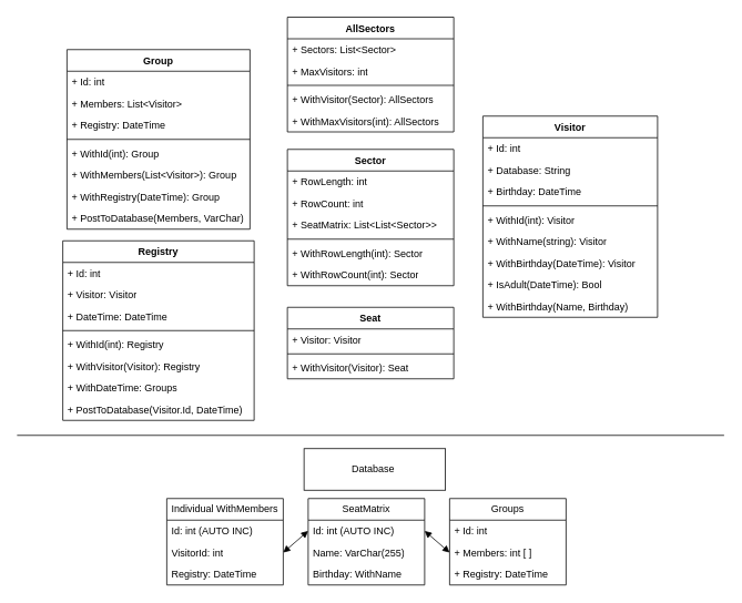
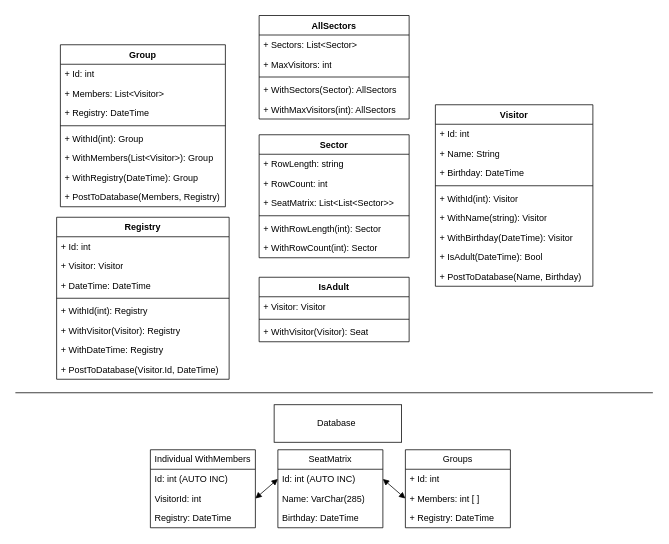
- <mxCell id="13" value="+ WithVisitor(Sector): AllSectors" style="text;strokeColor=none;fillColor=none;align=left;verticalAlign=top;spacingLeft=4;spacingRight=4;overflow=hidden;rotatable=0;points=[[0,0.5],[1,0.5]];portConstraint=eastwest;whiteSpace=wrap;html=1;" parent="9" vertex="1"><mxGeometry y="86" width="200" height="26" as="geometry" /></mxCell>
+ <mxCell id="13" value="+ WithSectors(Sector): AllSectors" style="text;strokeColor=none;fillColor=none;align=left;verticalAlign=top;spacingLeft=4;spacingRight=4;overflow=hidden;rotatable=0;points=[[0,0.5],[1,0.5]];portConstraint=eastwest;whiteSpace=wrap;html=1;" parent="9" vertex="1"><mxGeometry y="86" width="200" height="26" as="geometry" /></mxCell>
- <mxCell id="21" value="+ Database: String" style="text;strokeColor=none;fillColor=none;align=left;verticalAlign=top;spacingLeft=4;spacingRight=4;overflow=hidden;rotatable=0;points=[[0,0.5],[1,0.5]];portConstraint=eastwest;whiteSpace=wrap;html=1;" parent="19" vertex="1"><mxGeometry y="52" width="210" height="26" as="geometry" /></mxCell>
+ <mxCell id="21" value="+ Name: String" style="text;strokeColor=none;fillColor=none;align=left;verticalAlign=top;spacingLeft=4;spacingRight=4;overflow=hidden;rotatable=0;points=[[0,0.5],[1,0.5]];portConstraint=eastwest;whiteSpace=wrap;html=1;" parent="19" vertex="1"><mxGeometry y="52" width="210" height="26" as="geometry" /></mxCell>
- <mxCell id="3" value="+ RowLength: int" style="text;strokeColor=none;fillColor=none;align=left;verticalAlign=top;spacingLeft=4;spacingRight=4;overflow=hidden;rotatable=0;points=[[0,0.5],[1,0.5]];portConstraint=eastwest;whiteSpace=wrap;html=1;" parent="2" vertex="1"><mxGeometry y="26" width="200" height="26" as="geometry" /></mxCell>
+ <mxCell id="3" value="+ RowLength: string" style="text;strokeColor=none;fillColor=none;align=left;verticalAlign=top;spacingLeft=4;spacingRight=4;overflow=hidden;rotatable=0;points=[[0,0.5],[1,0.5]];portConstraint=eastwest;whiteSpace=wrap;html=1;" parent="2" vertex="1"><mxGeometry y="26" width="200" height="26" as="geometry" /></mxCell>
- <mxCell id="53" value="+ PostToDatabase(Members, VarChar)" style="text;strokeColor=none;fillColor=none;align=left;verticalAlign=top;spacingLeft=4;spacingRight=4;overflow=hidden;rotatable=0;points=[[0,0.5],[1,0.5]];portConstraint=eastwest;whiteSpace=wrap;html=1;" vertex="1" parent="45"><mxGeometry y="190" width="220" height="26" as="geometry" /></mxCell>
+ <mxCell id="53" value="+ PostToDatabase(Members, Registry)" style="text;strokeColor=none;fillColor=none;align=left;verticalAlign=top;spacingLeft=4;spacingRight=4;overflow=hidden;rotatable=0;points=[[0,0.5],[1,0.5]];portConstraint=eastwest;whiteSpace=wrap;html=1;" vertex="1" parent="45"><mxGeometry y="190" width="220" height="26" as="geometry" /></mxCell>
- <mxCell id="28" value="+ WithBirthday(Name, Birthday)" style="text;strokeColor=none;fillColor=none;align=left;verticalAlign=top;spacingLeft=4;spacingRight=4;overflow=hidden;rotatable=0;points=[[0,0.5],[1,0.5]];portConstraint=eastwest;whiteSpace=wrap;html=1;" vertex="1" parent="19"><mxGeometry y="216" width="210" height="26" as="geometry" /></mxCell>
+ <mxCell id="28" value="+ PostToDatabase(Name, Birthday)" style="text;strokeColor=none;fillColor=none;align=left;verticalAlign=top;spacingLeft=4;spacingRight=4;overflow=hidden;rotatable=0;points=[[0,0.5],[1,0.5]];portConstraint=eastwest;whiteSpace=wrap;html=1;" vertex="1" parent="19"><mxGeometry y="216" width="210" height="26" as="geometry" /></mxCell>
- <mxCell id="15" value="Seat" style="swimlane;fontStyle=1;align=center;verticalAlign=top;childLayout=stackLayout;horizontal=1;startSize=26;horizontalStack=0;resizeParent=1;resizeParentMax=0;resizeLast=0;collapsible=1;marginBottom=0;whiteSpace=wrap;html=1;" parent="1" vertex="1"><mxGeometry x="345" y="369" width="200" height="86" as="geometry" /></mxCell>
+ <mxCell id="15" value="IsAdult" style="swimlane;fontStyle=1;align=center;verticalAlign=top;childLayout=stackLayout;horizontal=1;startSize=26;horizontalStack=0;resizeParent=1;resizeParentMax=0;resizeLast=0;collapsible=1;marginBottom=0;whiteSpace=wrap;html=1;" parent="1" vertex="1"><mxGeometry x="345" y="369" width="200" height="86" as="geometry" /></mxCell>
- <mxCell id="61" value="+ WithDateTime:&amp;nbsp;Groups" style="text;strokeColor=none;fillColor=none;align=left;verticalAlign=top;spacingLeft=4;spacingRight=4;overflow=hidden;rotatable=0;points=[[0,0.5],[1,0.5]];portConstraint=eastwest;whiteSpace=wrap;html=1;" vertex="1" parent="54"><mxGeometry y="164" width="230" height="26" as="geometry" /></mxCell>
+ <mxCell id="61" value="+ WithDateTime:&amp;nbsp;Registry" style="text;strokeColor=none;fillColor=none;align=left;verticalAlign=top;spacingLeft=4;spacingRight=4;overflow=hidden;rotatable=0;points=[[0,0.5],[1,0.5]];portConstraint=eastwest;whiteSpace=wrap;html=1;" vertex="1" parent="54"><mxGeometry y="164" width="230" height="26" as="geometry" /></mxCell>
- <mxCell id="33" value="Name: VarChar(255)" style="text;strokeColor=none;fillColor=none;align=left;verticalAlign=top;spacingLeft=4;spacingRight=4;overflow=hidden;rotatable=0;points=[[0,0.5],[1,0.5]];portConstraint=eastwest;whiteSpace=wrap;html=1;" vertex="1" parent="31"><mxGeometry y="52" width="140" height="26" as="geometry" /></mxCell>
+ <mxCell id="33" value="Name: VarChar(285)" style="text;strokeColor=none;fillColor=none;align=left;verticalAlign=top;spacingLeft=4;spacingRight=4;overflow=hidden;rotatable=0;points=[[0,0.5],[1,0.5]];portConstraint=eastwest;whiteSpace=wrap;html=1;" vertex="1" parent="31"><mxGeometry y="52" width="140" height="26" as="geometry" /></mxCell>
- <mxCell id="34" value="Birthday: WithName" style="text;strokeColor=none;fillColor=none;align=left;verticalAlign=top;spacingLeft=4;spacingRight=4;overflow=hidden;rotatable=0;points=[[0,0.5],[1,0.5]];portConstraint=eastwest;whiteSpace=wrap;html=1;" vertex="1" parent="31"><mxGeometry y="78" width="140" height="26" as="geometry" /></mxCell>
+ <mxCell id="34" value="Birthday: DateTime" style="text;strokeColor=none;fillColor=none;align=left;verticalAlign=top;spacingLeft=4;spacingRight=4;overflow=hidden;rotatable=0;points=[[0,0.5],[1,0.5]];portConstraint=eastwest;whiteSpace=wrap;html=1;" vertex="1" parent="31"><mxGeometry y="78" width="140" height="26" as="geometry" /></mxCell>
